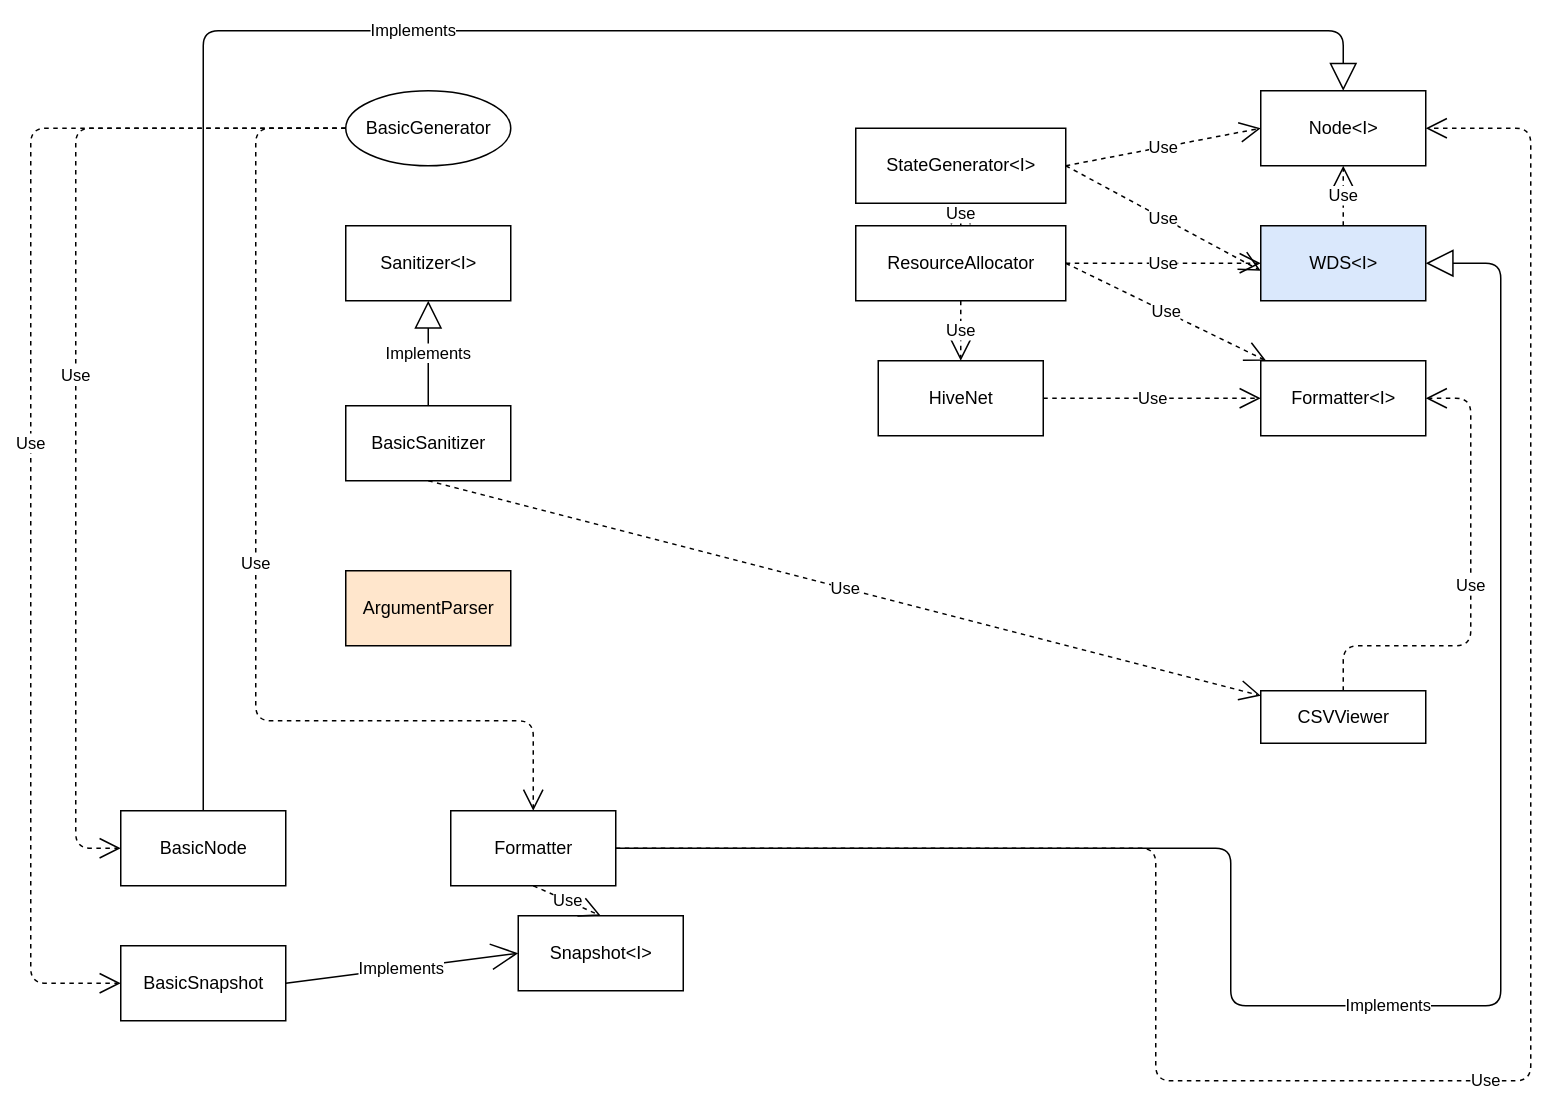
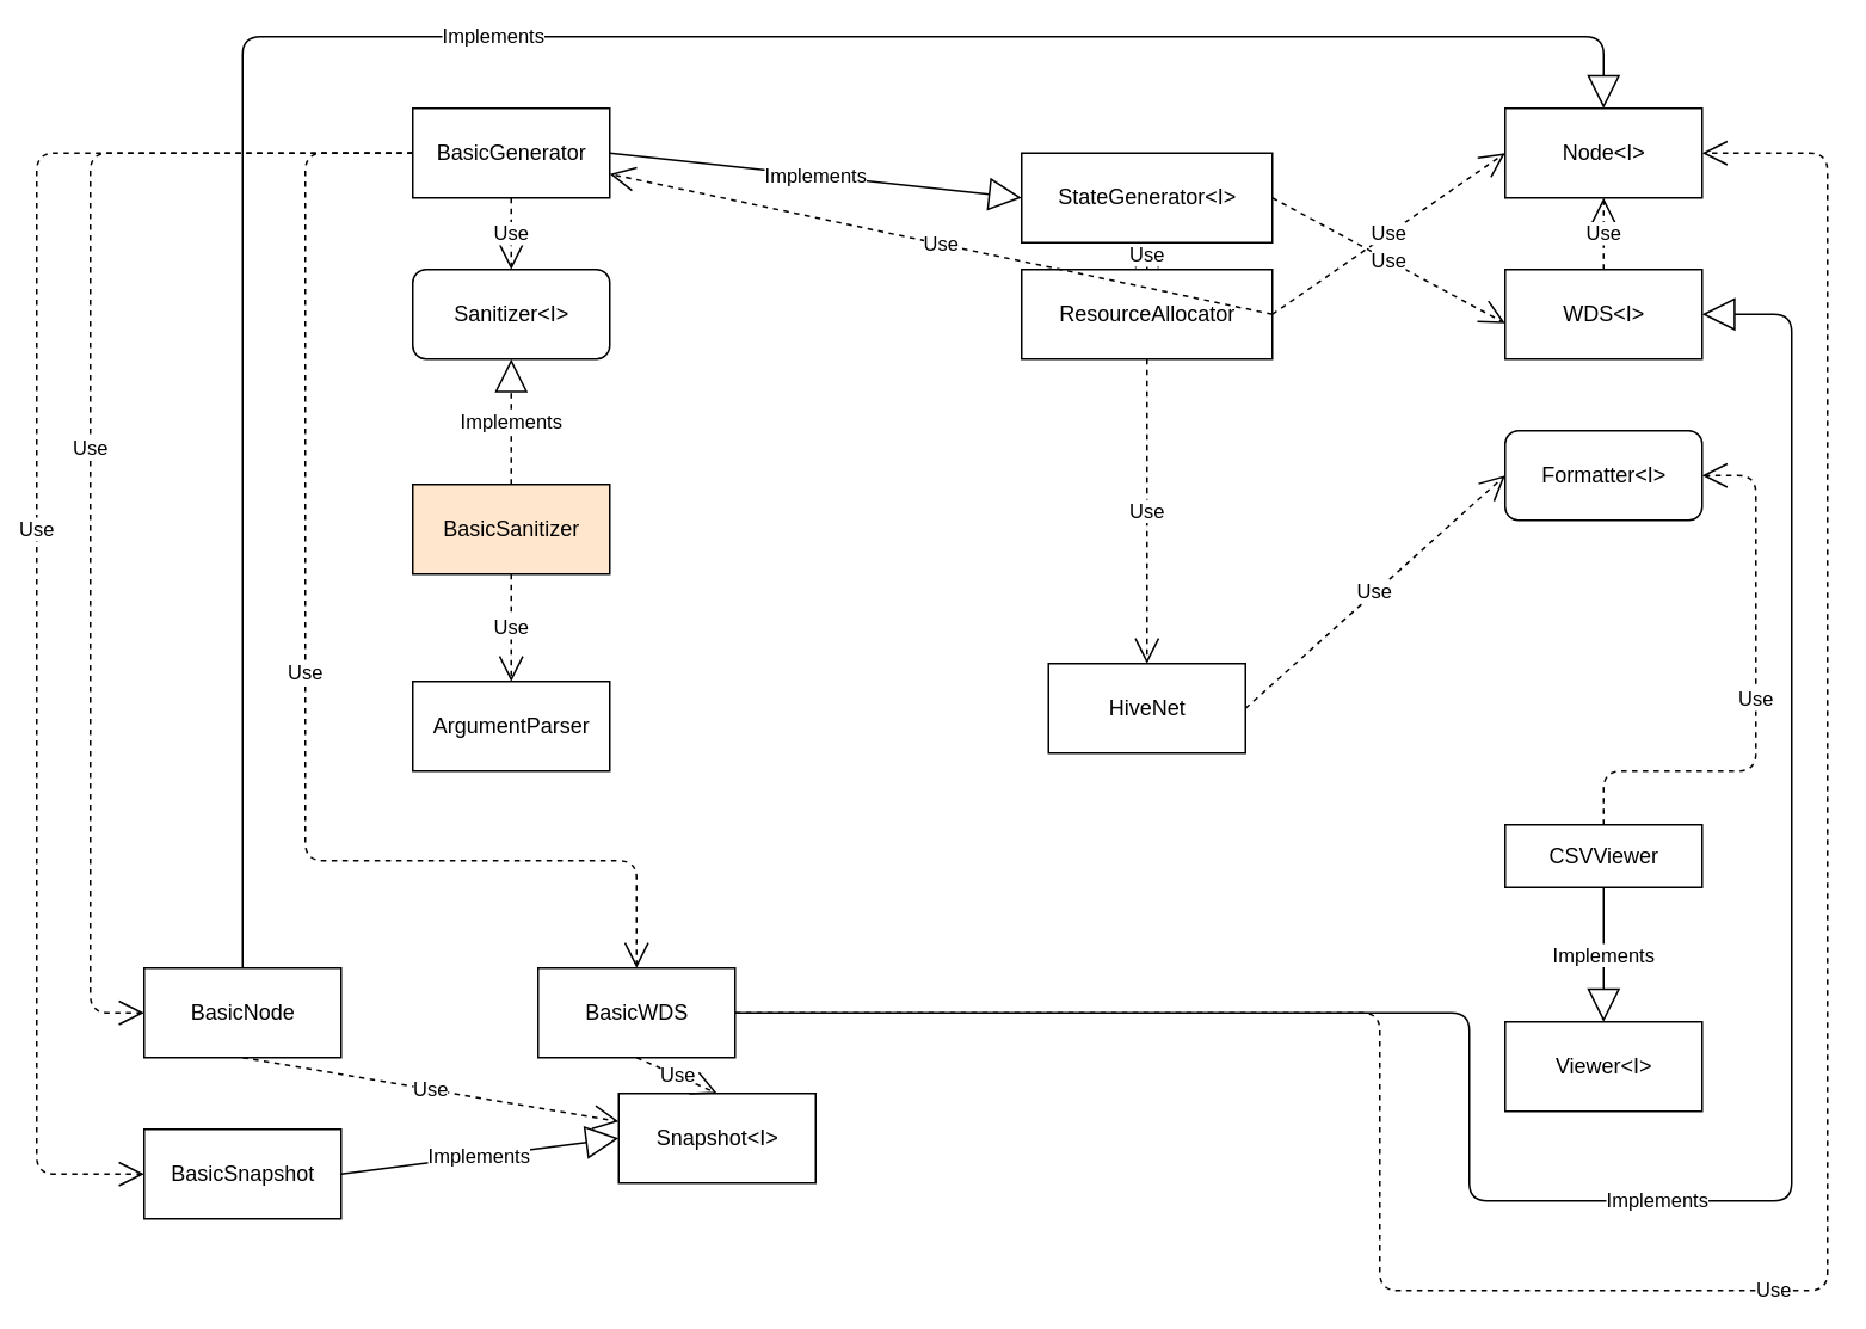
- <mxCell id="3" value="BasicGenerator" style="ellipse;html=1;" parent="1" vertex="1"><mxGeometry x="230" y="60" width="110" height="50" as="geometry" /></mxCell>
+ <mxCell id="3" value="BasicGenerator" style="html=1;" parent="1" vertex="1"><mxGeometry x="230" y="60" width="110" height="50" as="geometry" /></mxCell>
+ <mxCell id="18" value="&lt;div&gt;Implements&lt;/div&gt;" style="endArrow=block;endSize=16;endFill=0;html=1;exitX=1;exitY=0.5;exitDx=0;exitDy=0;entryX=0;entryY=0.5;entryDx=0;entryDy=0;" parent="1" source="3" target="6" edge="1"><mxGeometry width="160" relative="1" as="geometry"><mxPoint x="440" y="340" as="sourcePoint" /><mxPoint x="600" y="340" as="targetPoint" /></mxGeometry></mxCell>
- <mxCell id="27" value="Use" style="endArrow=open;endSize=12;dashed=1;html=1;exitX=1;exitY=0.5;exitDx=0;exitDy=0;entryX=0;entryY=0.5;entryDx=0;entryDy=0;" parent="1" source="6" target="10" edge="1"><mxGeometry width="160" relative="1" as="geometry"><mxPoint x="440" y="340" as="sourcePoint" /><mxPoint x="600" y="340" as="targetPoint" /></mxGeometry></mxCell>
+ <mxCell id="19" value="Use" style="endArrow=open;endSize=12;dashed=1;html=1;exitX=0.5;exitY=1;exitDx=0;exitDy=0;" parent="1" source="3" target="2" edge="1"><mxGeometry width="160" relative="1" as="geometry"><mxPoint x="440" y="340" as="sourcePoint" /><mxPoint x="600" y="340" as="targetPoint" /></mxGeometry></mxCell>
- <mxCell id="2" value="Sanitizer&amp;lt;I&amp;gt;" style="html=1;" parent="1" vertex="1"><mxGeometry x="230" y="150" width="110" height="50" as="geometry" /></mxCell>
+ <mxCell id="2" value="Sanitizer&amp;lt;I&amp;gt;" style="html=1;rounded=1;" parent="1" vertex="1"><mxGeometry x="230" y="150" width="110" height="50" as="geometry" /></mxCell>
- <mxCell id="25" value="Use" style="endArrow=open;endSize=12;dashed=1;html=1;exitX=1;exitY=0.5;exitDx=0;exitDy=0;entryX=0;entryY=0.5;entryDx=0;entryDy=0;" parent="1" source="8" target="9" edge="1"><mxGeometry width="160" relative="1" as="geometry"><mxPoint x="440" y="340" as="sourcePoint" /><mxPoint x="600" y="340" as="targetPoint" /></mxGeometry></mxCell>
+ <mxCell id="25" value="Use" style="endArrow=open;endSize=12;dashed=1;html=1;exitX=1;exitY=0.5;exitDx=0;exitDy=0;" parent="1" source="8" target="3" edge="1"><mxGeometry width="160" relative="1" as="geometry"><mxPoint x="440" y="340" as="sourcePoint" /><mxPoint x="600" y="340" as="targetPoint" /></mxGeometry></mxCell>
- <mxCell id="9" value="WDS&amp;lt;I&amp;gt;" style="html=1;fillColor=#dae8fc;" parent="1" vertex="1"><mxGeometry x="840" y="150" width="110" height="50" as="geometry" /></mxCell>
+ <mxCell id="9" value="WDS&amp;lt;I&amp;gt;" style="html=1;" parent="1" vertex="1"><mxGeometry x="840" y="150" width="110" height="50" as="geometry" /></mxCell>
- <mxCell id="24" value="Use" style="endArrow=open;endSize=12;dashed=1;html=1;exitX=1;exitY=0.5;exitDx=0;exitDy=0;" parent="1" source="8" target="11" edge="1"><mxGeometry width="160" relative="1" as="geometry"><mxPoint x="440" y="340" as="sourcePoint" /><mxPoint x="600" y="340" as="targetPoint" /></mxGeometry></mxCell>
+ <mxCell id="24" value="Use" style="endArrow=open;endSize=12;dashed=1;html=1;exitX=1;exitY=0.5;exitDx=0;exitDy=0;entryX=0;entryY=0.5;entryDx=0;entryDy=0;" parent="1" source="8" target="10" edge="1"><mxGeometry width="160" relative="1" as="geometry"><mxPoint x="440" y="340" as="sourcePoint" /><mxPoint x="600" y="340" as="targetPoint" /></mxGeometry></mxCell>
- <mxCell id="20" value="&lt;div&gt;Implements&lt;/div&gt;" style="endArrow=block;endSize=16;endFill=0;html=1;exitX=0.5;exitY=0;exitDx=0;exitDy=0;entryX=0.5;entryY=1;entryDx=0;entryDy=0;" parent="1" source="5" target="2" edge="1"><mxGeometry width="160" relative="1" as="geometry"><mxPoint x="440" y="340" as="sourcePoint" /><mxPoint x="600" y="340" as="targetPoint" /></mxGeometry></mxCell>
+ <mxCell id="20" value="&lt;div&gt;Implements&lt;/div&gt;" style="endArrow=block;endSize=16;endFill=0;html=1;exitX=0.5;exitY=0;exitDx=0;exitDy=0;entryX=0.5;entryY=1;entryDx=0;entryDy=0;dashed=1;" parent="1" source="5" target="2" edge="1"><mxGeometry width="160" relative="1" as="geometry"><mxPoint x="440" y="340" as="sourcePoint" /><mxPoint x="600" y="340" as="targetPoint" /></mxGeometry></mxCell>
- <mxCell id="7" value="HiveNet" style="html=1;" parent="1" vertex="1"><mxGeometry x="585" y="240" width="110" height="50" as="geometry" /></mxCell>
+ <mxCell id="7" value="HiveNet" style="html=1;" parent="1" vertex="1"><mxGeometry x="585" y="370" width="110" height="50" as="geometry" /></mxCell>
- <mxCell id="11" value="Formatter&amp;lt;I&amp;gt;" style="html=1;" parent="1" vertex="1"><mxGeometry x="840" y="240" width="110" height="50" as="geometry" /></mxCell>
+ <mxCell id="11" value="Formatter&amp;lt;I&amp;gt;" style="html=1;rounded=1;" parent="1" vertex="1"><mxGeometry x="840" y="240" width="110" height="50" as="geometry" /></mxCell>
- <mxCell id="5" value="BasicSanitizer" style="html=1;" parent="1" vertex="1"><mxGeometry x="230" y="270" width="110" height="50" as="geometry" /></mxCell>
+ <mxCell id="5" value="BasicSanitizer" style="html=1;fillColor=#ffe6cc;" parent="1" vertex="1"><mxGeometry x="230" y="270" width="110" height="50" as="geometry" /></mxCell>
- <mxCell id="21" value="Use" style="endArrow=open;endSize=12;dashed=1;html=1;exitX=0.5;exitY=1;exitDx=0;exitDy=0;" parent="1" source="5" target="12" edge="1"><mxGeometry width="160" relative="1" as="geometry"><mxPoint x="440" y="340" as="sourcePoint" /><mxPoint x="600" y="340" as="targetPoint" /></mxGeometry></mxCell>
+ <mxCell id="21" value="Use" style="endArrow=open;endSize=12;dashed=1;html=1;exitX=0.5;exitY=1;exitDx=0;exitDy=0;entryX=0.5;entryY=0;entryDx=0;entryDy=0;" parent="1" source="5" target="4" edge="1"><mxGeometry width="160" relative="1" as="geometry"><mxPoint x="440" y="340" as="sourcePoint" /><mxPoint x="600" y="340" as="targetPoint" /></mxGeometry></mxCell>
- <mxCell id="4" value="&lt;div&gt;ArgumentParser&lt;/div&gt;" style="html=1;fillColor=#ffe6cc;" parent="1" vertex="1"><mxGeometry x="230" y="380" width="110" height="50" as="geometry" /></mxCell>
+ <mxCell id="4" value="&lt;div&gt;ArgumentParser&lt;/div&gt;" style="html=1;" parent="1" vertex="1"><mxGeometry x="230" y="380" width="110" height="50" as="geometry" /></mxCell>
+ <mxCell id="39" value="&lt;div&gt;Implements&lt;/div&gt;" style="endArrow=block;endSize=16;endFill=0;html=1;exitX=0.5;exitY=1;exitDx=0;exitDy=0;entryX=0.5;entryY=0;entryDx=0;entryDy=0;" parent="1" source="12" target="13" edge="1"><mxGeometry width="160" relative="1" as="geometry"><mxPoint x="440" y="390" as="sourcePoint" /><mxPoint x="600" y="390" as="targetPoint" /></mxGeometry></mxCell>
- <mxCell id="16" value="Formatter" style="html=1;" parent="1" vertex="1"><mxGeometry x="300" y="540" width="110" height="50" as="geometry" /></mxCell>
+ <mxCell id="16" value="BasicWDS" style="html=1;" parent="1" vertex="1"><mxGeometry x="300" y="540" width="110" height="50" as="geometry" /></mxCell>
+ <mxCell id="13" value="Viewer&amp;lt;I&amp;gt;" style="html=1;" parent="1" vertex="1"><mxGeometry x="840" y="570" width="110" height="50" as="geometry" /></mxCell>
+ <mxCell id="31" value="Use" style="endArrow=open;endSize=12;dashed=1;html=1;exitX=0.5;exitY=1;exitDx=0;exitDy=0;" parent="1" source="17" target="14" edge="1"><mxGeometry width="160" relative="1" as="geometry"><mxPoint x="440" y="380" as="sourcePoint" /><mxPoint x="600" y="380" as="targetPoint" /></mxGeometry></mxCell>
- <mxCell id="29" value="&lt;div&gt;Implements&lt;/div&gt;" style="endArrow=open;endSize=16;endFill=0;html=1;exitX=1;exitY=0.5;exitDx=0;exitDy=0;entryX=0;entryY=0.5;entryDx=0;entryDy=0;" parent="1" source="15" target="14" edge="1"><mxGeometry width="160" relative="1" as="geometry"><mxPoint x="440" y="380" as="sourcePoint" /><mxPoint x="600" y="380" as="targetPoint" /></mxGeometry></mxCell>
+ <mxCell id="29" value="&lt;div&gt;Implements&lt;/div&gt;" style="endArrow=block;endSize=16;endFill=0;html=1;exitX=1;exitY=0.5;exitDx=0;exitDy=0;entryX=0;entryY=0.5;entryDx=0;entryDy=0;" parent="1" source="15" target="14" edge="1"><mxGeometry width="160" relative="1" as="geometry"><mxPoint x="440" y="380" as="sourcePoint" /><mxPoint x="600" y="380" as="targetPoint" /></mxGeometry></mxCell>
